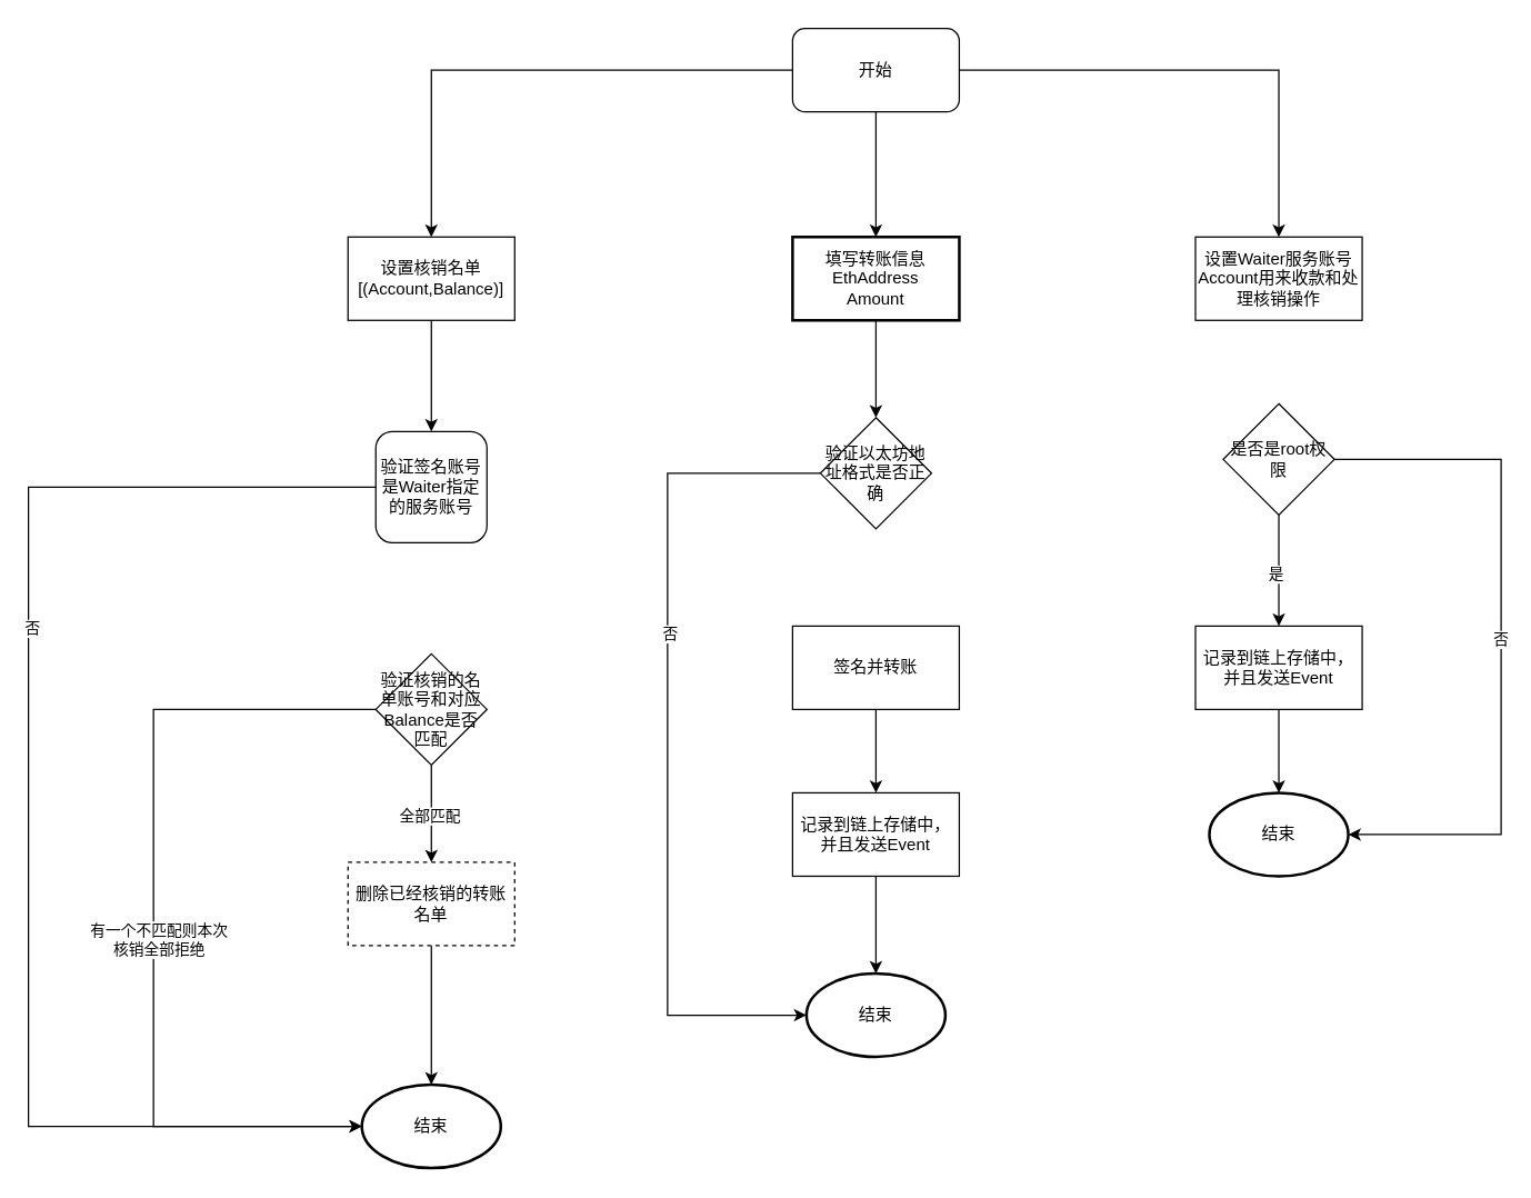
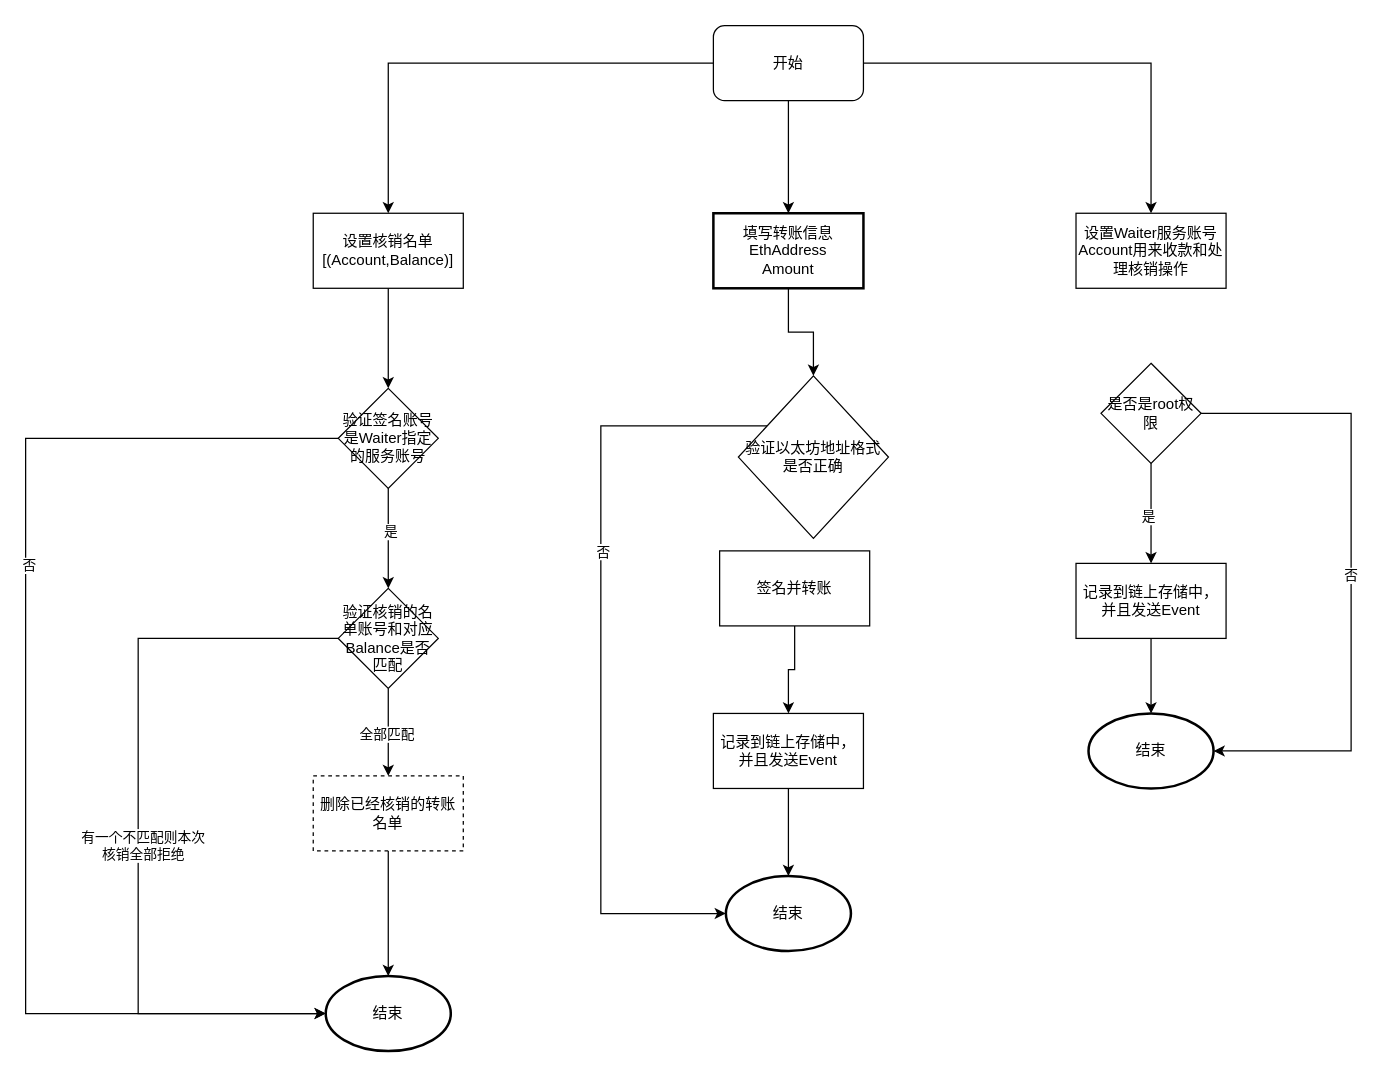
- <mxCell id="18" value="验证以太坊地址格式是否正确" style="rhombus;whiteSpace=wrap;html=1;" vertex="1" parent="1"><mxGeometry x="590" y="300" width="80" height="80" as="geometry" /></mxCell>
+ <mxCell id="18" value="验证以太坊地址格式是否正确" style="rhombus;whiteSpace=wrap;html=1;" vertex="1" parent="1"><mxGeometry x="590" y="300" width="120" height="130" as="geometry" /></mxCell>
- <mxCell id="38" value="验证签名账号是Waiter指定的服务账号" style="whiteSpace=wrap;html=1;rounded=1;" vertex="1" parent="1"><mxGeometry x="270" y="310" width="80" height="80" as="geometry" /></mxCell>
+ <mxCell id="38" value="验证签名账号是Waiter指定的服务账号" style="rhombus;whiteSpace=wrap;html=1;" vertex="1" parent="1"><mxGeometry x="270" y="310" width="80" height="80" as="geometry" /></mxCell>
+ <mxCell id="34" style="edgeStyle=orthogonalEdgeStyle;rounded=0;orthogonalLoop=1;jettySize=auto;html=1;entryX=0.5;entryY=0;entryDx=0;entryDy=0;" edge="1" parent="1" source="38" target="30"><mxGeometry relative="1" as="geometry" /></mxCell>
+ <mxCell id="35" value="是" style="edgeLabel;html=1;align=center;verticalAlign=middle;resizable=0;points=[];" vertex="1" connectable="0" parent="34"><mxGeometry x="-0.138" y="1" relative="1" as="geometry"><mxPoint as="offset" /></mxGeometry></mxCell>
- <mxCell id="5" value="签名并转账" style="rounded=0;whiteSpace=wrap;html=1;" vertex="1" parent="1"><mxGeometry x="570" y="450" width="120" height="60" as="geometry" /></mxCell>
+ <mxCell id="5" value="签名并转账" style="rounded=0;whiteSpace=wrap;html=1;" vertex="1" parent="1"><mxGeometry x="575" y="440" width="120" height="60" as="geometry" /></mxCell>
